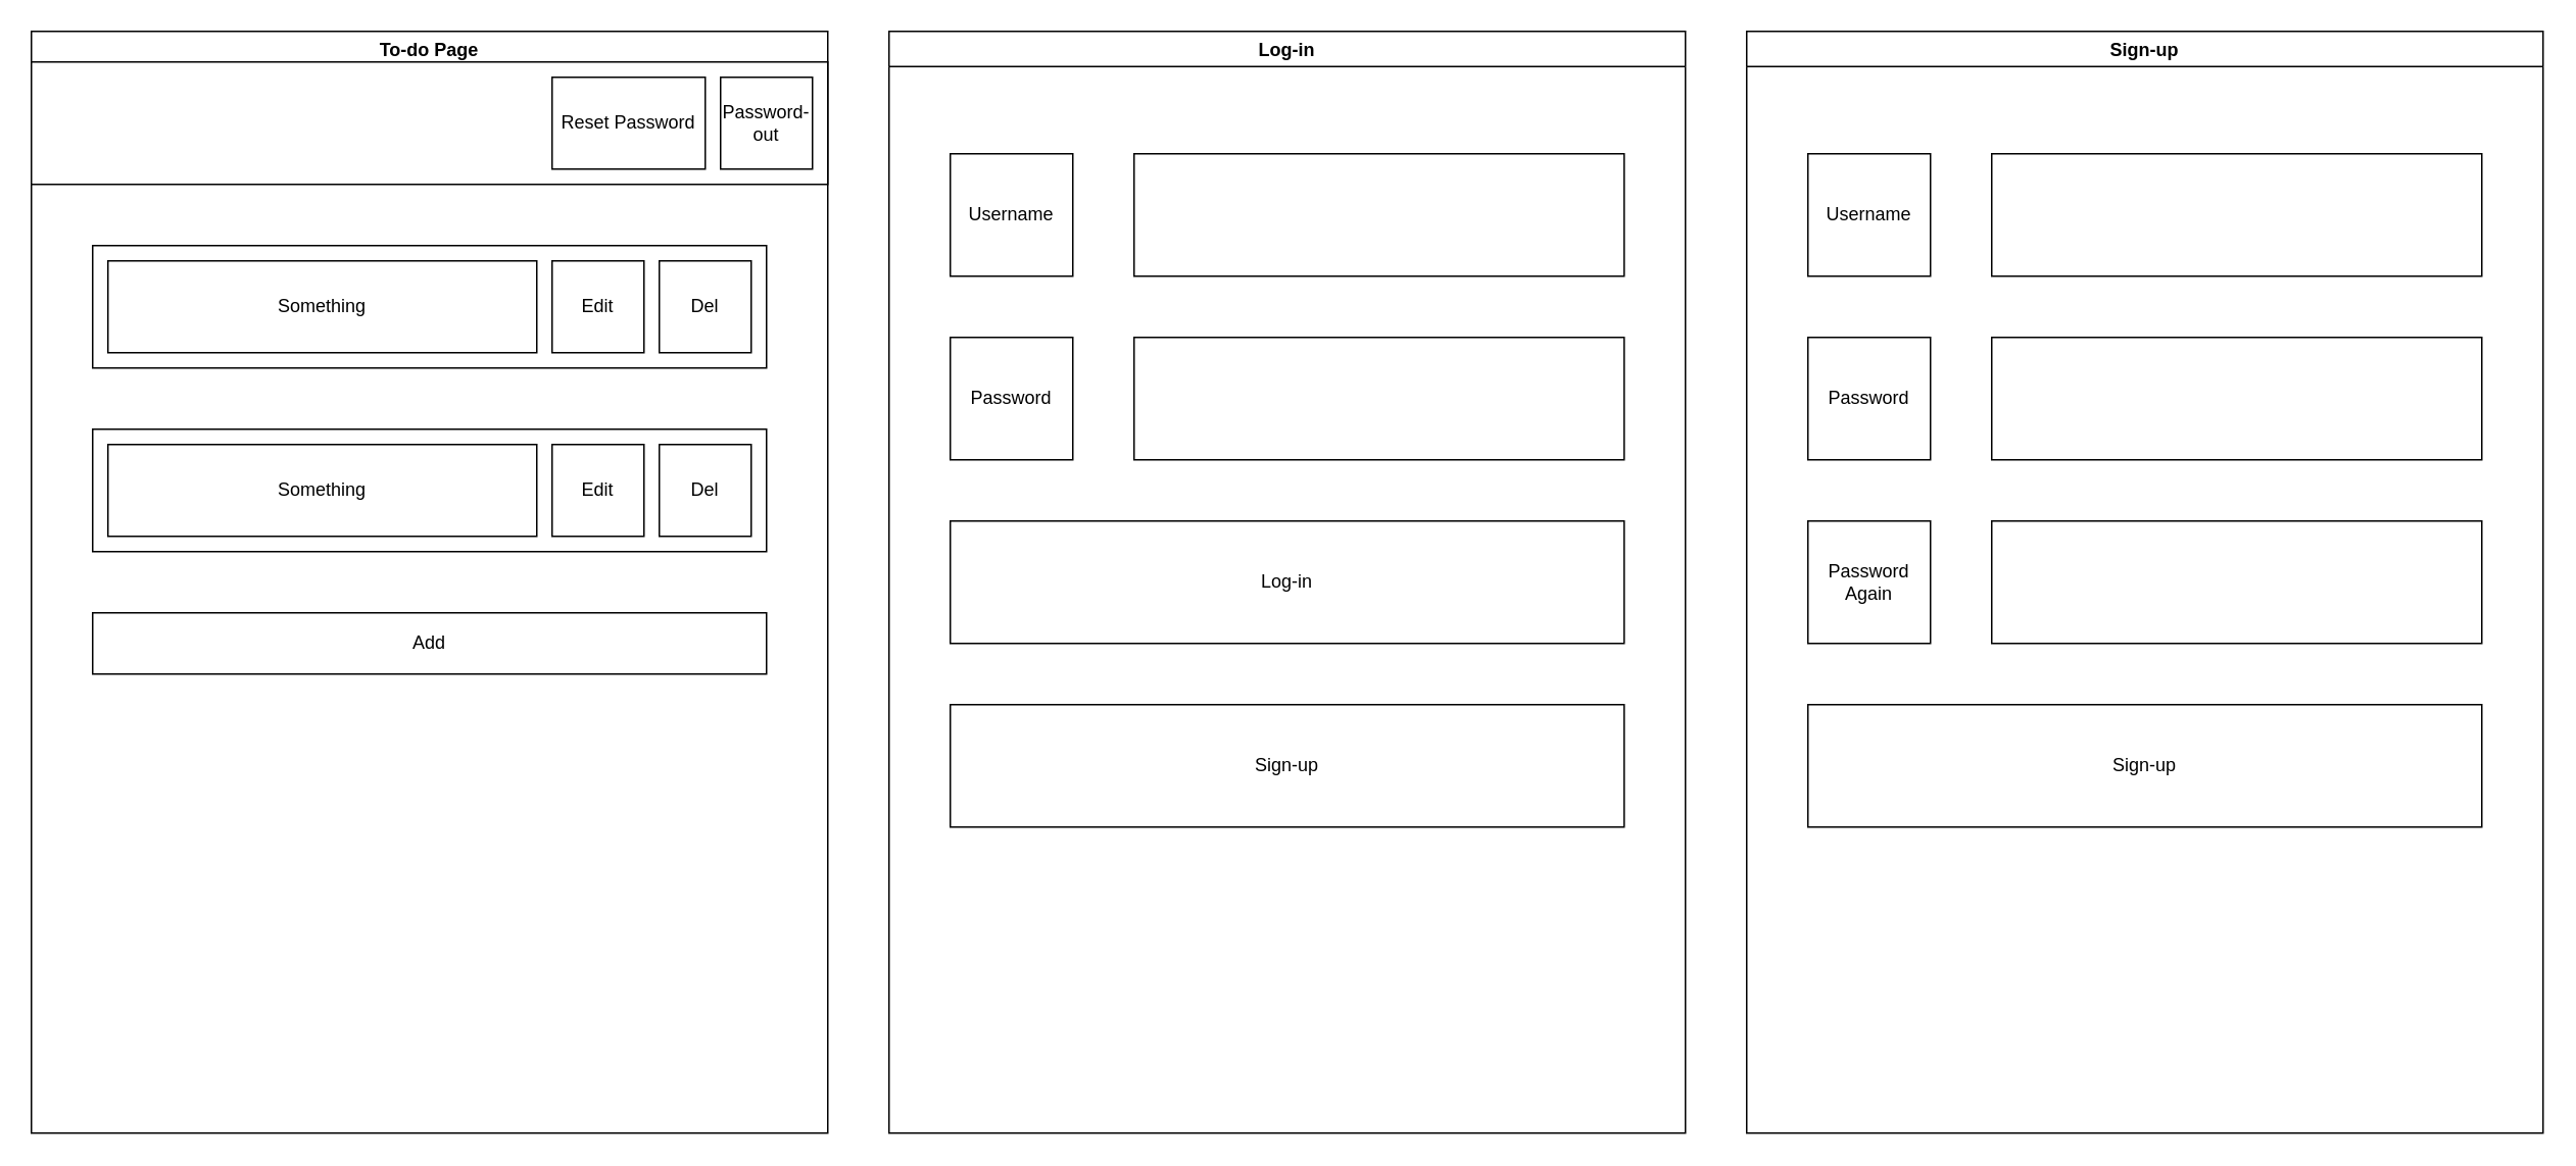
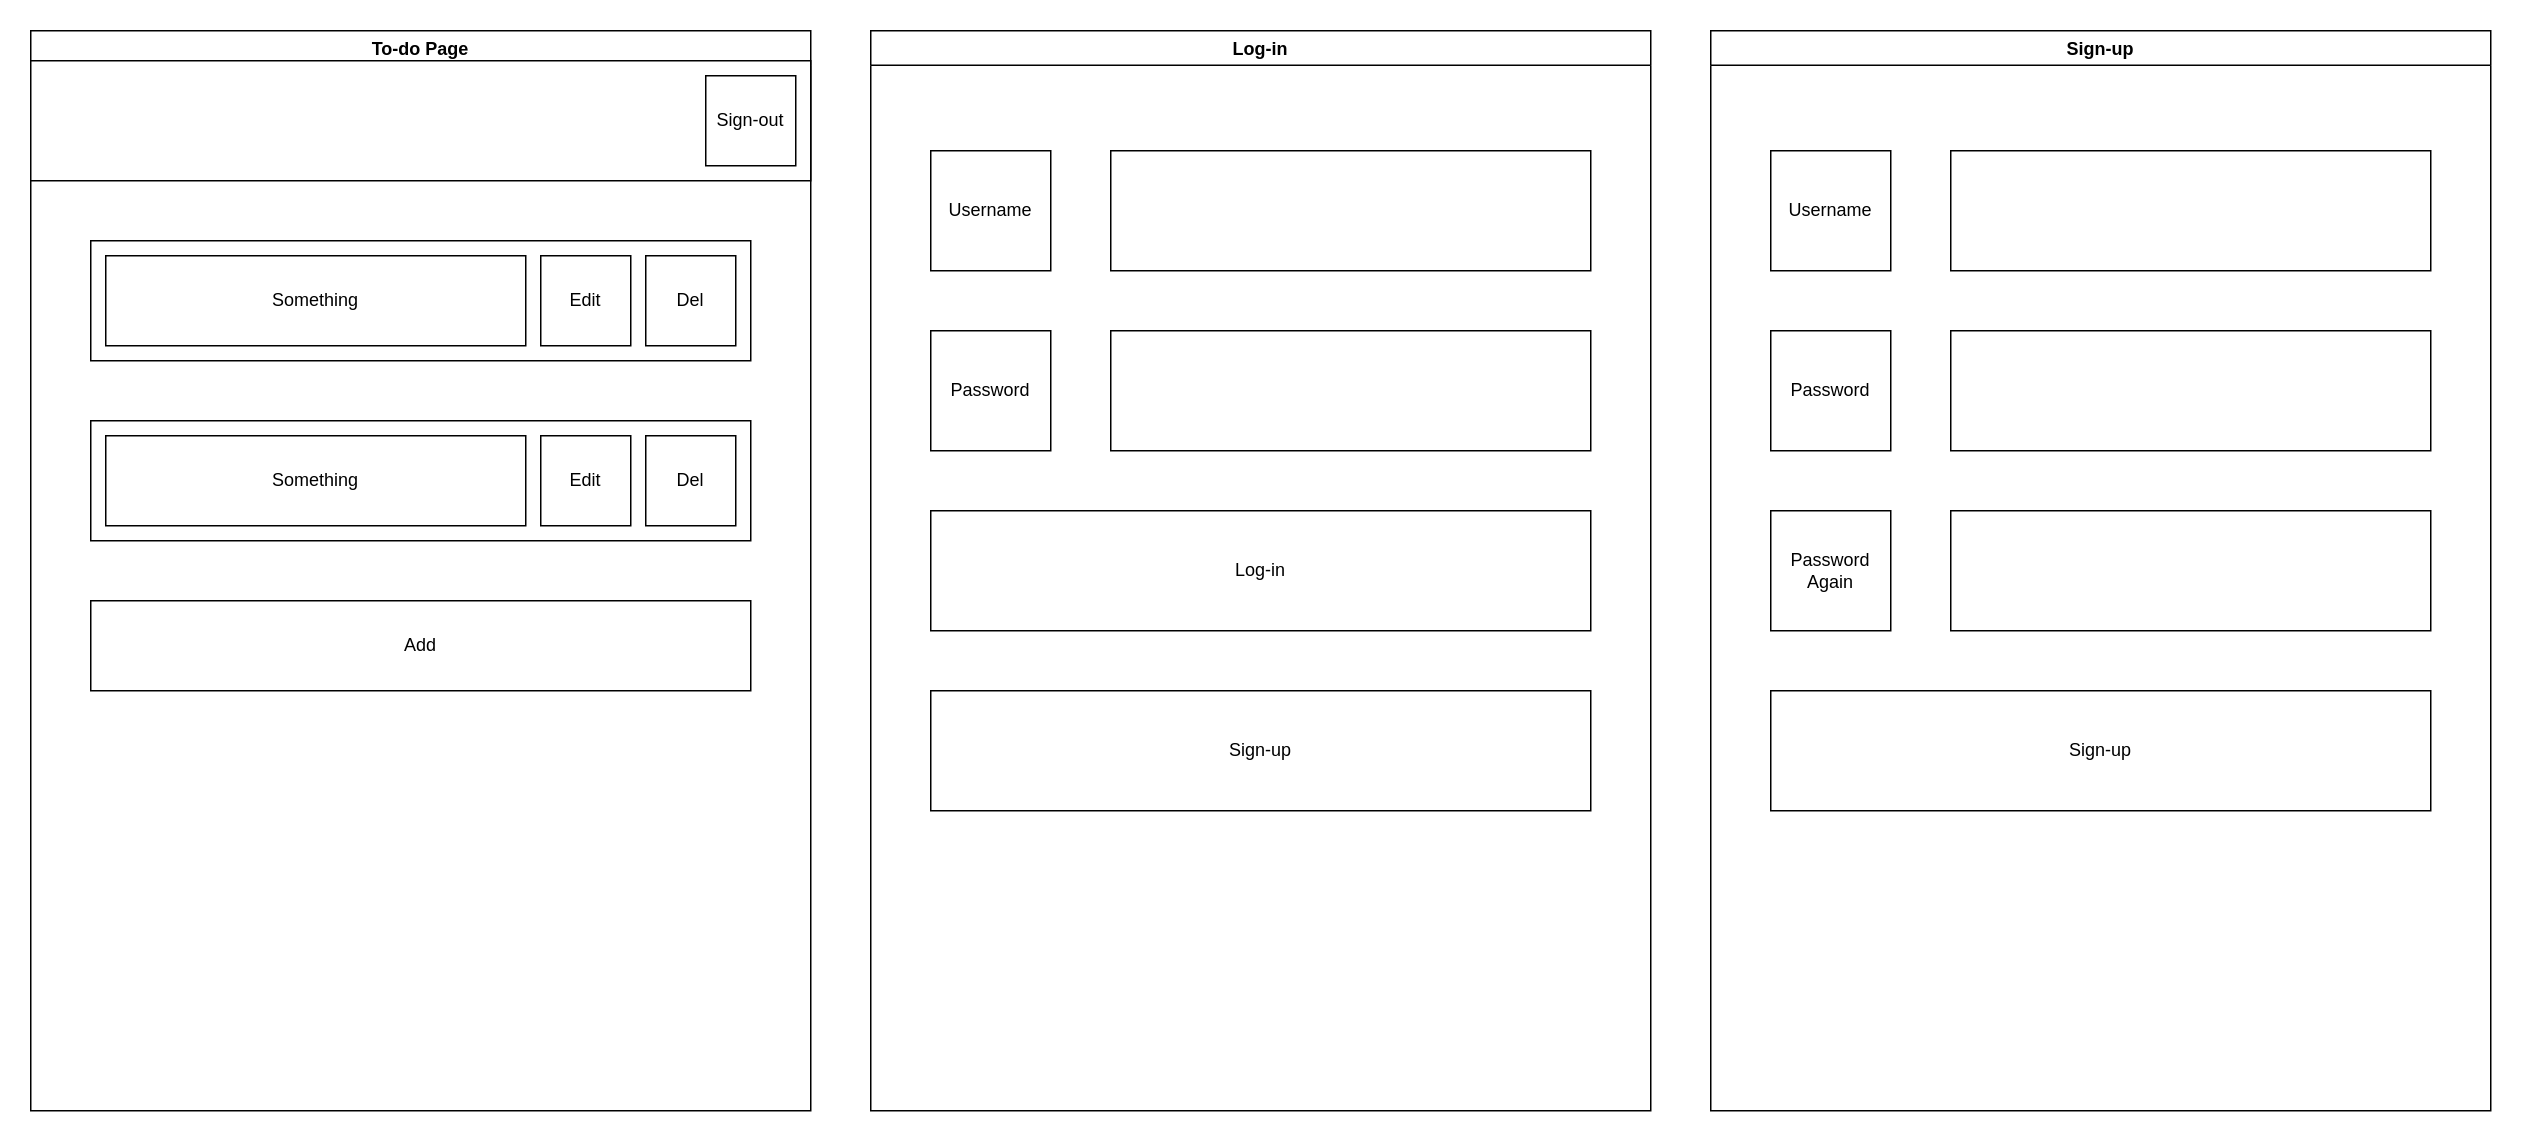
- <mxCell id="14" value="Reset Password" style="rounded=0;whiteSpace=wrap;html=1;" parent="2" vertex="1"><mxGeometry x="340" y="30" width="100" height="60" as="geometry" /></mxCell>
- <mxCell id="13" value="Password-out" style="rounded=0;whiteSpace=wrap;html=1;" parent="2" vertex="1"><mxGeometry x="450" y="30" width="60" height="60" as="geometry" /></mxCell>
+ <mxCell id="13" value="Sign-out" style="rounded=0;whiteSpace=wrap;html=1;" parent="2" vertex="1"><mxGeometry x="450" y="30" width="60" height="60" as="geometry" /></mxCell>
- <mxCell id="7" value="Add" style="rounded=0;whiteSpace=wrap;html=1;" parent="2" vertex="1"><mxGeometry x="40" y="380" width="440" height="40" as="geometry" /></mxCell>
+ <mxCell id="7" value="Add" style="rounded=0;whiteSpace=wrap;html=1;" parent="2" vertex="1"><mxGeometry x="40" y="380" width="440" height="60" as="geometry" /></mxCell>
